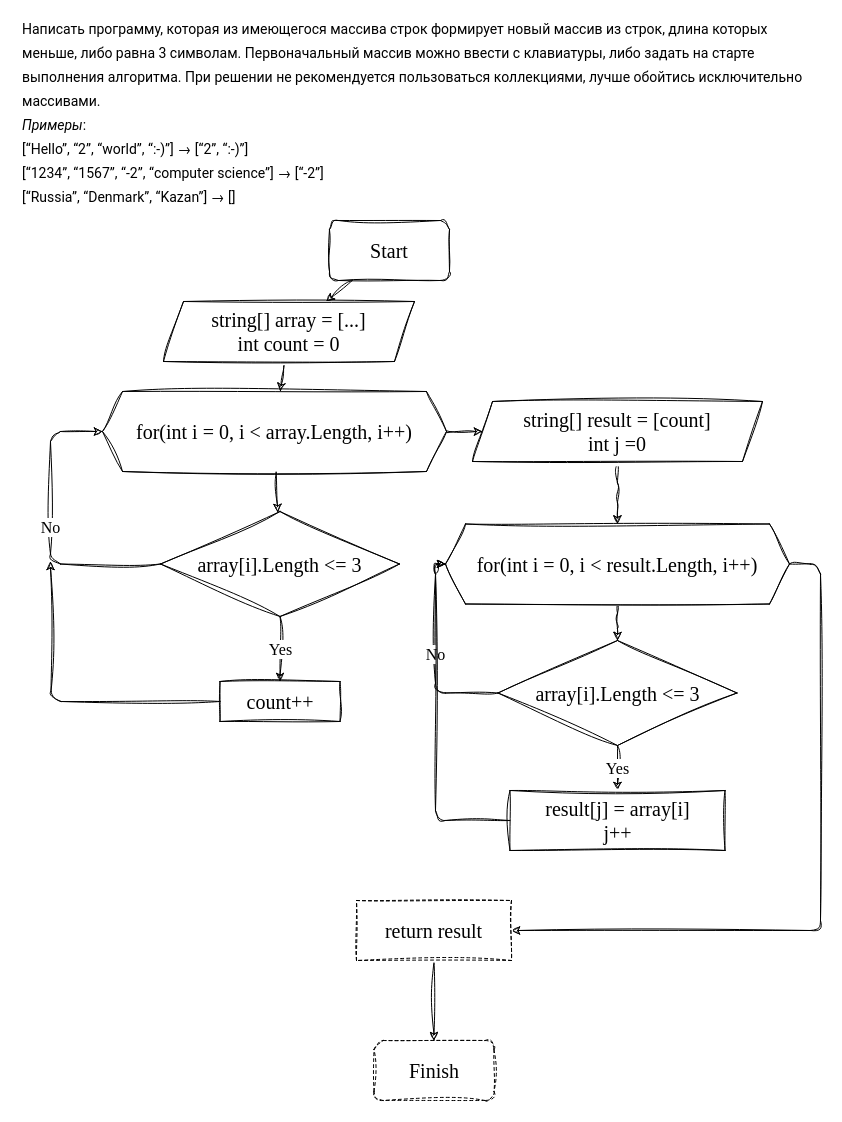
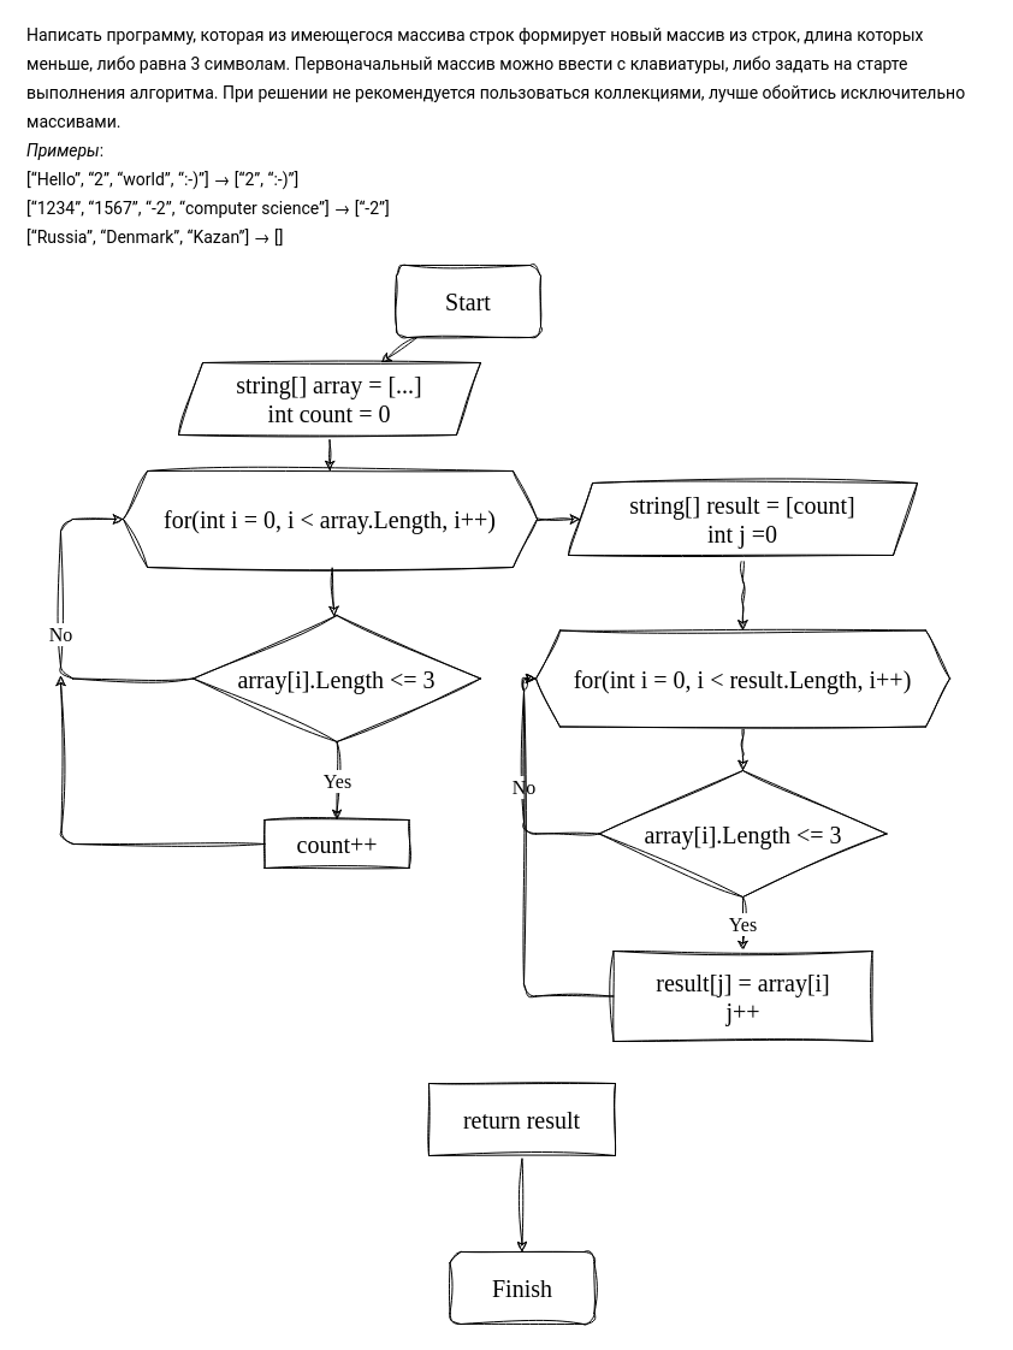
- <mxCell id="5" value="string[] array = [...]&lt;br&gt;int count = 0" style="shape=parallelogram;perimeter=parallelogramPerimeter;whiteSpace=wrap;html=1;fixedSize=1;sketch=1;hachureGap=4;jiggle=2;curveFitting=1;fontFamily=Architects Daughter;fontSource=https%3A%2F%2Ffonts.googleapis.com%2Fcss%3Ffamily%3DArchitects%2BDaughter;fontSize=20;" parent="1" vertex="1"><mxGeometry x="163" y="301" width="251" height="60" as="geometry" /></mxCell>
+ <mxCell id="5" value="string[] array = [...]&lt;br&gt;int count = 0" style="shape=parallelogram;perimeter=parallelogramPerimeter;whiteSpace=wrap;html=1;fixedSize=1;sketch=1;hachureGap=4;jiggle=2;curveFitting=1;fontFamily=Architects Daughter;fontSource=https%3A%2F%2Ffonts.googleapis.com%2Fcss%3Ffamily%3DArchitects%2BDaughter;fontSize=20;" parent="1" vertex="1"><mxGeometry x="148" y="301" width="251" height="60" as="geometry" /></mxCell>
- <mxCell id="24" value="result[j] = array[i]&lt;br&gt;j++" style="whiteSpace=wrap;html=1;fontSize=20;fontFamily=Architects Daughter;labelBackgroundColor=none;sketch=1;hachureGap=4;jiggle=2;curveFitting=1;fontSource=https%3A%2F%2Ffonts.googleapis.com%2Fcss%3Ffamily%3DArchitects%2BDaughter;" vertex="1" parent="1"><mxGeometry x="509.5" y="790" width="215" height="60" as="geometry" /></mxCell>
+ <mxCell id="24" value="result[j] = array[i]&lt;br&gt;j++" style="whiteSpace=wrap;html=1;fontSize=20;fontFamily=Architects Daughter;labelBackgroundColor=none;sketch=1;hachureGap=4;jiggle=2;curveFitting=1;fontSource=https%3A%2F%2Ffonts.googleapis.com%2Fcss%3Ffamily%3DArchitects%2BDaughter;" vertex="1" parent="1"><mxGeometry x="509.5" y="790" width="215" height="75" as="geometry" /></mxCell>
- <mxCell id="18" value="" style="edgeStyle=orthogonalEdgeStyle;sketch=1;hachureGap=4;jiggle=2;curveFitting=1;html=1;fontFamily=Architects Daughter;fontSource=https%3A%2F%2Ffonts.googleapis.com%2Fcss%3Ffamily%3DArchitects%2BDaughter;fontSize=16;entryX=1;entryY=0.5;entryDx=0;entryDy=0;" edge="1" parent="1" source="19" target="26"><mxGeometry relative="1" as="geometry"><Array as="points"><mxPoint x="820" y="563" /><mxPoint x="820" y="930" /></Array></mxGeometry></mxCell>
- <mxCell id="26" value="return result" style="whiteSpace=wrap;html=1;fontSize=20;fontFamily=Architects Daughter;labelBackgroundColor=none;sketch=1;hachureGap=4;jiggle=2;curveFitting=1;fontSource=https%3A%2F%2Ffonts.googleapis.com%2Fcss%3Ffamily%3DArchitects%2BDaughter;dashed=1;" vertex="1" parent="1"><mxGeometry x="356" y="900" width="155" height="60" as="geometry" /></mxCell>
+ <mxCell id="26" value="return result" style="whiteSpace=wrap;html=1;fontSize=20;fontFamily=Architects Daughter;labelBackgroundColor=none;sketch=1;hachureGap=4;jiggle=2;curveFitting=1;fontSource=https%3A%2F%2Ffonts.googleapis.com%2Fcss%3Ffamily%3DArchitects%2BDaughter;" vertex="1" parent="1"><mxGeometry x="356" y="900" width="155" height="60" as="geometry" /></mxCell>
- <mxCell id="27" value="Finish" style="rounded=1;whiteSpace=wrap;html=1;fontSize=20;fontFamily=Architects Daughter;labelBackgroundColor=none;sketch=1;hachureGap=4;jiggle=2;curveFitting=1;fontSource=https%3A%2F%2Ffonts.googleapis.com%2Fcss%3Ffamily%3DArchitects%2BDaughter;dashed=1;" vertex="1" parent="1"><mxGeometry x="373.5" y="1040" width="120" height="60" as="geometry" /></mxCell>
+ <mxCell id="27" value="Finish" style="rounded=1;whiteSpace=wrap;html=1;fontSize=20;fontFamily=Architects Daughter;labelBackgroundColor=none;sketch=1;hachureGap=4;jiggle=2;curveFitting=1;fontSource=https%3A%2F%2Ffonts.googleapis.com%2Fcss%3Ffamily%3DArchitects%2BDaughter;" vertex="1" parent="1"><mxGeometry x="373.5" y="1040" width="120" height="60" as="geometry" /></mxCell>
